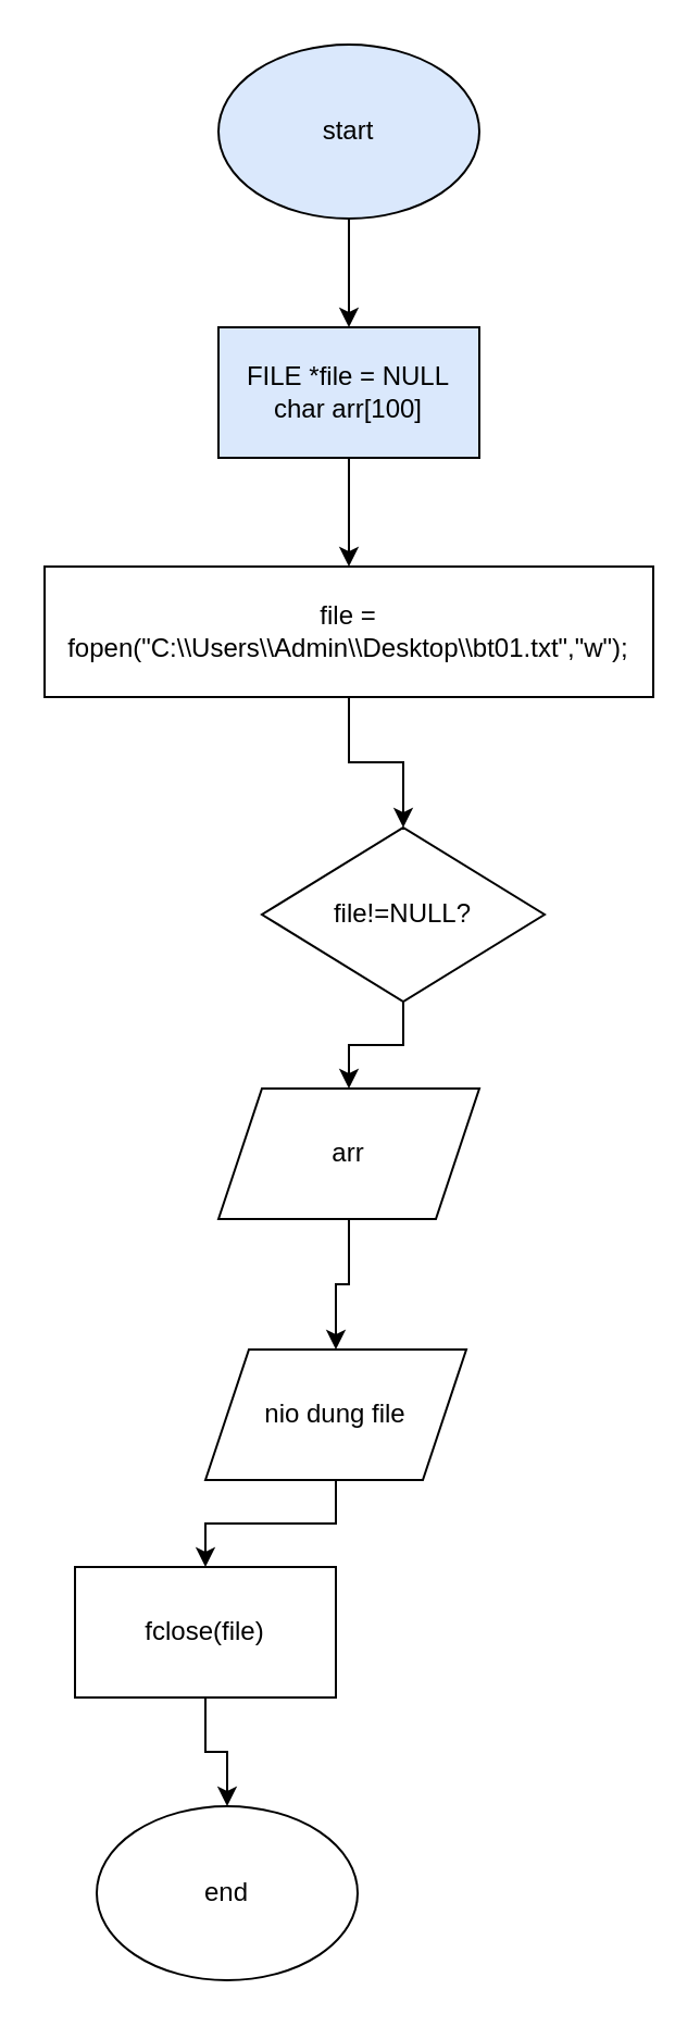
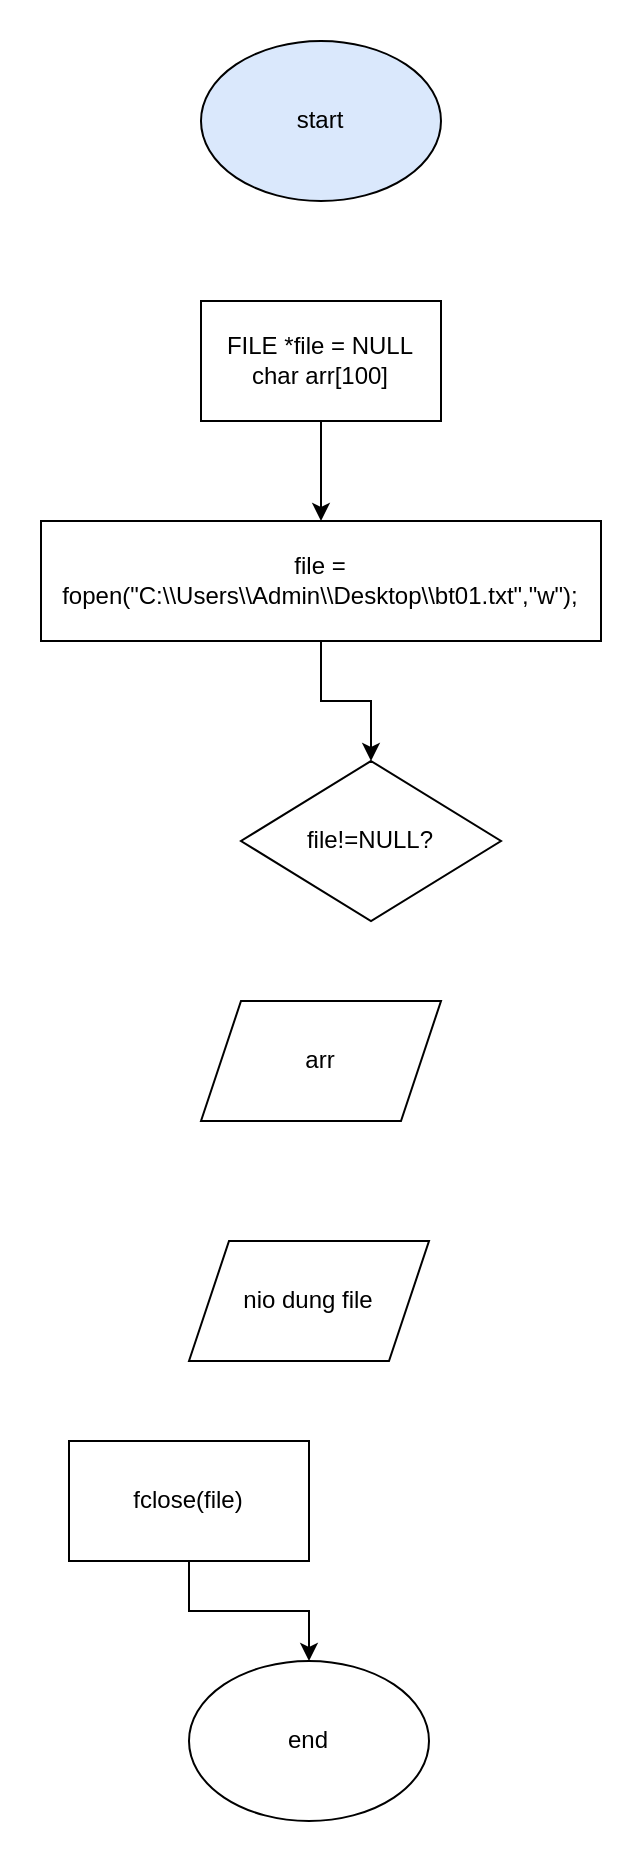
- <mxCell id="2" style="edgeStyle=orthogonalEdgeStyle;rounded=0;orthogonalLoop=1;jettySize=auto;html=1;exitX=0.5;exitY=1;exitDx=0;exitDy=0;entryX=0.5;entryY=0;entryDx=0;entryDy=0;" parent="1" source="3" target="5" edge="1"><mxGeometry relative="1" as="geometry" /></mxCell>
- <mxCell id="5" value="FILE *file = NULL&lt;br&gt;char arr[100]" style="rounded=0;whiteSpace=wrap;html=1;fillColor=#dae8fc;" parent="1" vertex="1"><mxGeometry x="100" y="150" width="120" height="60" as="geometry" /></mxCell>
+ <mxCell id="5" value="FILE *file = NULL&lt;br&gt;char arr[100]" style="rounded=0;whiteSpace=wrap;html=1;" parent="1" vertex="1"><mxGeometry x="100" y="150" width="120" height="60" as="geometry" /></mxCell>
- <mxCell id="8" style="edgeStyle=orthogonalEdgeStyle;rounded=0;orthogonalLoop=1;jettySize=auto;html=1;exitX=0.5;exitY=1;exitDx=0;exitDy=0;entryX=0.5;entryY=0;entryDx=0;entryDy=0;" parent="1" source="9" target="11" edge="1"><mxGeometry relative="1" as="geometry" /></mxCell>
- <mxCell id="10" style="edgeStyle=orthogonalEdgeStyle;rounded=0;orthogonalLoop=1;jettySize=auto;html=1;exitX=0.5;exitY=1;exitDx=0;exitDy=0;" parent="1" source="11" target="13" edge="1"><mxGeometry relative="1" as="geometry" /></mxCell>
- <mxCell id="12" style="edgeStyle=orthogonalEdgeStyle;rounded=0;orthogonalLoop=1;jettySize=auto;html=1;exitX=0.5;exitY=1;exitDx=0;exitDy=0;entryX=0.5;entryY=0;entryDx=0;entryDy=0;" parent="1" source="13" target="15" edge="1"><mxGeometry relative="1" as="geometry" /></mxCell>
- <mxCell id="16" value="end" style="ellipse;whiteSpace=wrap;html=1;" parent="1" vertex="1"><mxGeometry x="44" y="830" width="120" height="80" as="geometry" /></mxCell>
+ <mxCell id="16" value="end" style="ellipse;whiteSpace=wrap;html=1;" parent="1" vertex="1"><mxGeometry x="94" y="830" width="120" height="80" as="geometry" /></mxCell>
